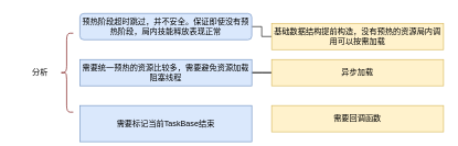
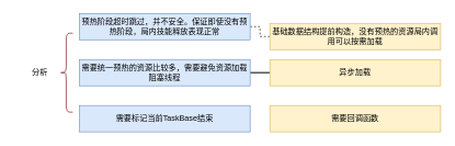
- <mxCell id="3" value="预热阶段超时跳过，并不安全。保证即使没有预热阶段，局内技能释放表现正常" style="whiteSpace=wrap;html=1;align=center;treeFolding=1;treeMoving=1;newEdgeStyle={&quot;edgeStyle&quot;:&quot;elbowEdgeStyle&quot;,&quot;startArrow&quot;:&quot;none&quot;,&quot;endArrow&quot;:&quot;none&quot;};fillColor=#dae8fc;strokeColor=#6c8ebf;rounded=1;" parent="1" vertex="1"><mxGeometry x="120" y="20" width="260" height="40" as="geometry" /></mxCell>
+ <mxCell id="3" value="预热阶段超时跳过，并不安全。保证即使没有预热阶段，局内技能释放表现正常" style="whiteSpace=wrap;html=1;align=center;treeFolding=1;treeMoving=1;newEdgeStyle={&quot;edgeStyle&quot;:&quot;elbowEdgeStyle&quot;,&quot;startArrow&quot;:&quot;none&quot;,&quot;endArrow&quot;:&quot;none&quot;};fillColor=#dae8fc;strokeColor=#6c8ebf;" parent="1" vertex="1"><mxGeometry x="120" y="20" width="260" height="40" as="geometry" /></mxCell>
- <mxCell id="2" value="" style="edgeStyle=elbowEdgeStyle;rounded=0;orthogonalLoop=1;jettySize=auto;html=1;elbow=horizontal;startArrow=none;endArrow=none;" parent="1" source="3" target="9" edge="1"><mxGeometry relative="1" as="geometry" /></mxCell>
+ <mxCell id="2" value="" style="edgeStyle=elbowEdgeStyle;rounded=0;orthogonalLoop=1;jettySize=auto;html=1;elbow=horizontal;startArrow=none;endArrow=none;dashed=1;" parent="1" source="3" target="9" edge="1"><mxGeometry relative="1" as="geometry" /></mxCell>
- <mxCell id="8" value="需要标记当前TaskBase结束" style="whiteSpace=wrap;html=1;align=center;treeFolding=1;treeMoving=1;newEdgeStyle={&quot;edgeStyle&quot;:&quot;elbowEdgeStyle&quot;,&quot;startArrow&quot;:&quot;none&quot;,&quot;endArrow&quot;:&quot;none&quot;};fillColor=#dae8fc;strokeColor=#6c8ebf;" parent="1" vertex="1"><mxGeometry x="120" y="160" width="260" height="55" as="geometry" /></mxCell>
+ <mxCell id="8" value="需要标记当前TaskBase结束" style="whiteSpace=wrap;html=1;align=center;treeFolding=1;treeMoving=1;newEdgeStyle={&quot;edgeStyle&quot;:&quot;elbowEdgeStyle&quot;,&quot;startArrow&quot;:&quot;none&quot;,&quot;endArrow&quot;:&quot;none&quot;};fillColor=#dae8fc;strokeColor=#6c8ebf;" parent="1" vertex="1"><mxGeometry x="120" y="160" width="260" height="40" as="geometry" /></mxCell>
